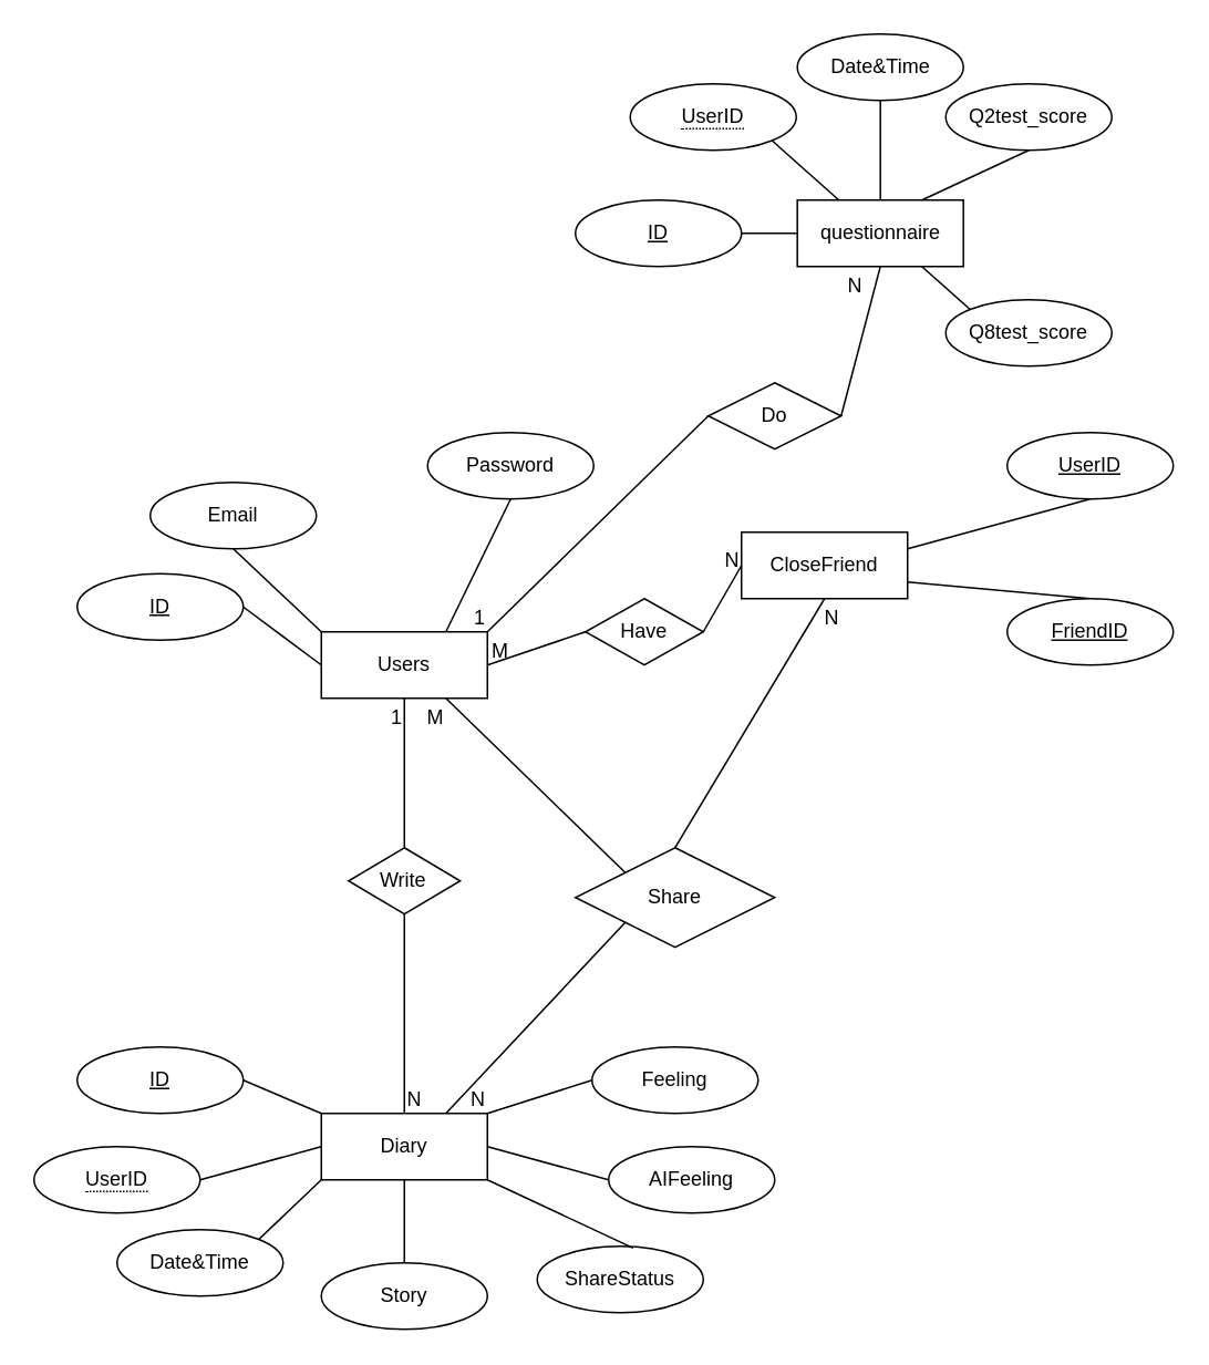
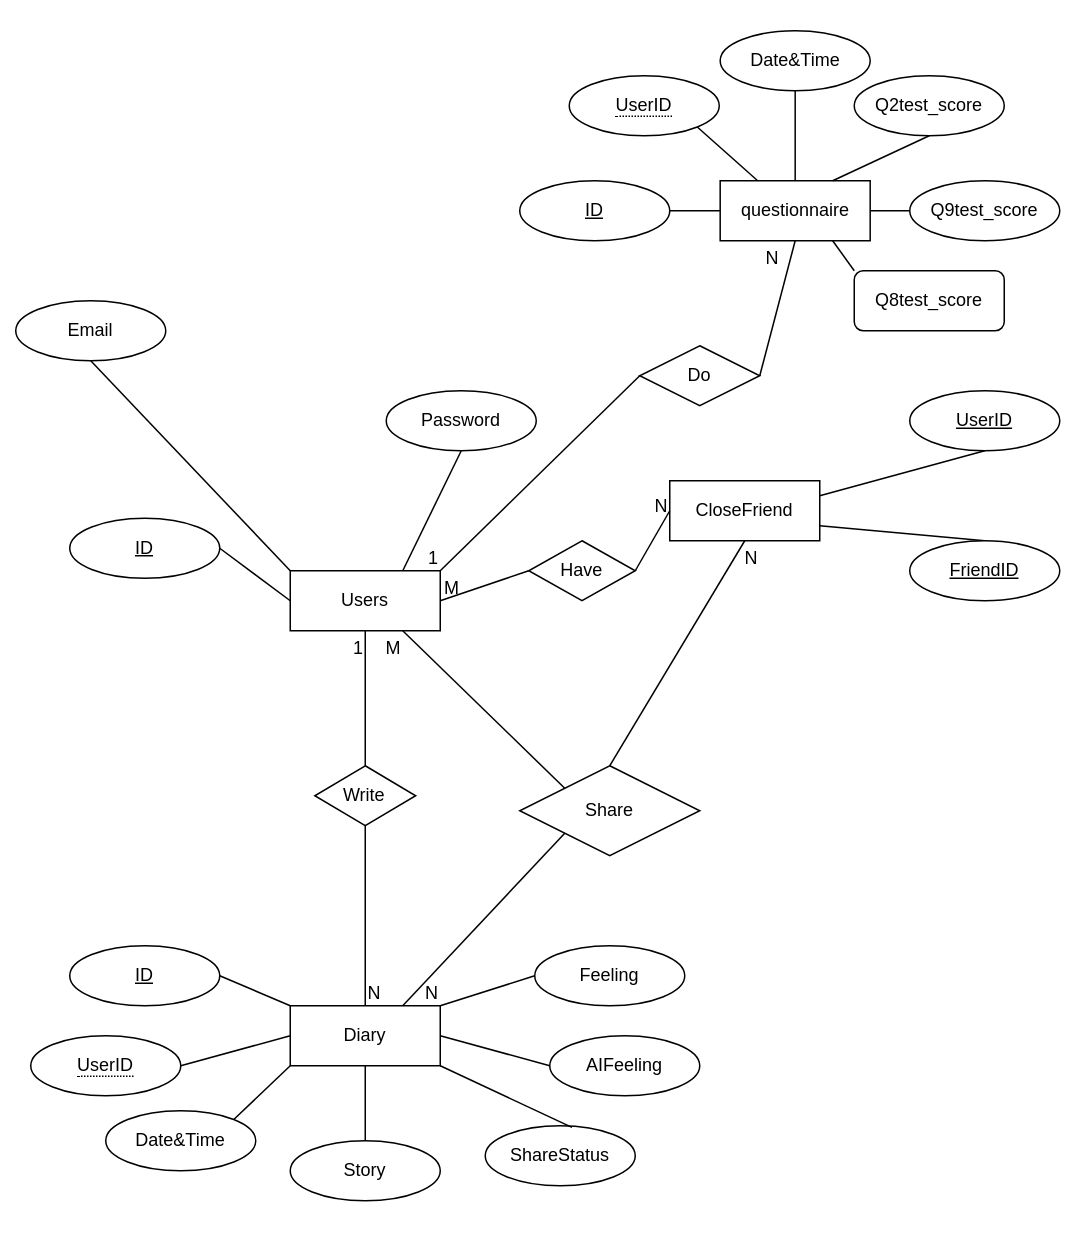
+ <mxCell id="53" value="" style="endArrow=none;html=1;rounded=0;exitX=0;exitY=0.5;exitDx=0;exitDy=0;entryX=1;entryY=0.5;entryDx=0;entryDy=0;" parent="1" source="51" target="43" edge="1"><mxGeometry relative="1" as="geometry"><mxPoint x="619" y="100" as="sourcePoint" /><mxPoint x="565" y="130" as="targetPoint" /></mxGeometry></mxCell>
+ <mxCell id="51" value="&lt;span data-teams=&quot;true&quot;&gt;Q9test_score&lt;/span&gt;" style="ellipse;whiteSpace=wrap;html=1;align=center;" parent="1" vertex="1"><mxGeometry x="606" y="120" width="100" height="40" as="geometry" /></mxCell>
- <mxCell id="52" value="&lt;span data-teams=&quot;true&quot;&gt;Q8test_score&lt;/span&gt;" style="ellipse;whiteSpace=wrap;html=1;align=center;" parent="1" vertex="1"><mxGeometry x="569" y="180" width="100" height="40" as="geometry" /></mxCell>
+ <mxCell id="52" value="&lt;span data-teams=&quot;true&quot;&gt;Q8test_score&lt;/span&gt;" style="whiteSpace=wrap;html=1;align=center;rounded=1;" parent="1" vertex="1"><mxGeometry x="569" y="180" width="100" height="40" as="geometry" /></mxCell>
- <mxCell id="5" value="Email" style="ellipse;whiteSpace=wrap;html=1;align=center;" parent="1" vertex="1"><mxGeometry x="90" y="290" width="100" height="40" as="geometry" /></mxCell>
+ <mxCell id="5" value="Email" style="ellipse;whiteSpace=wrap;html=1;align=center;" parent="1" vertex="1"><mxGeometry x="10" y="200" width="100" height="40" as="geometry" /></mxCell>
